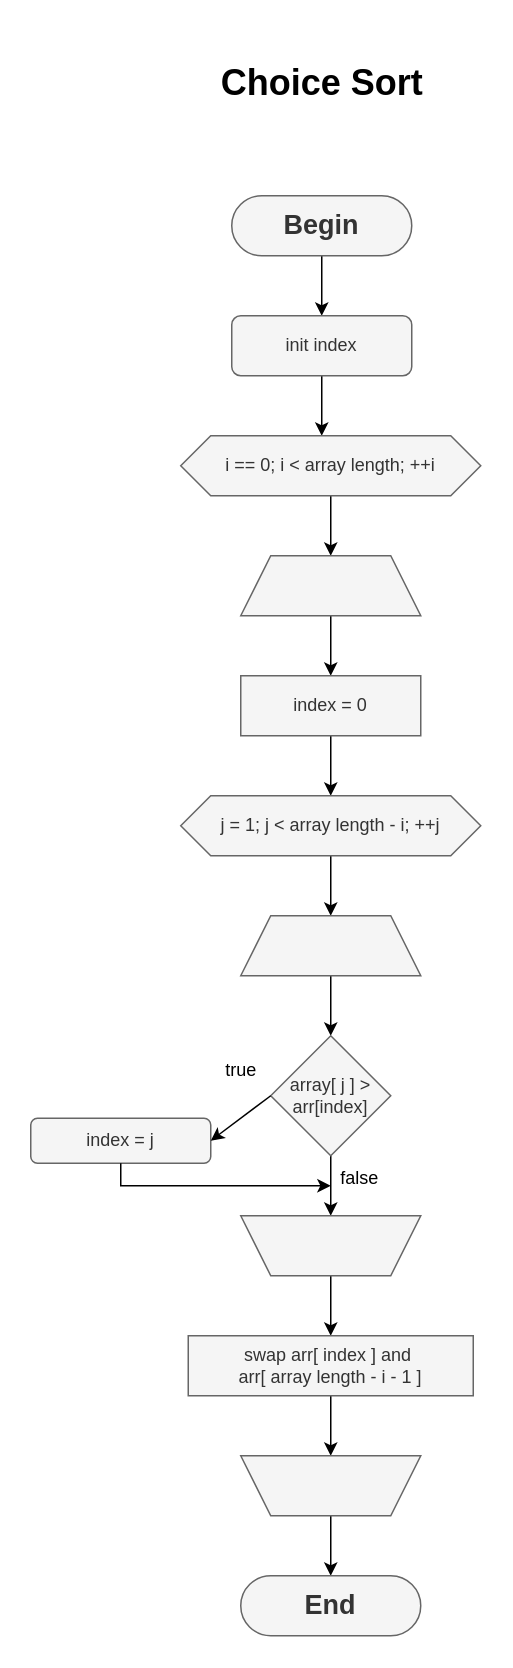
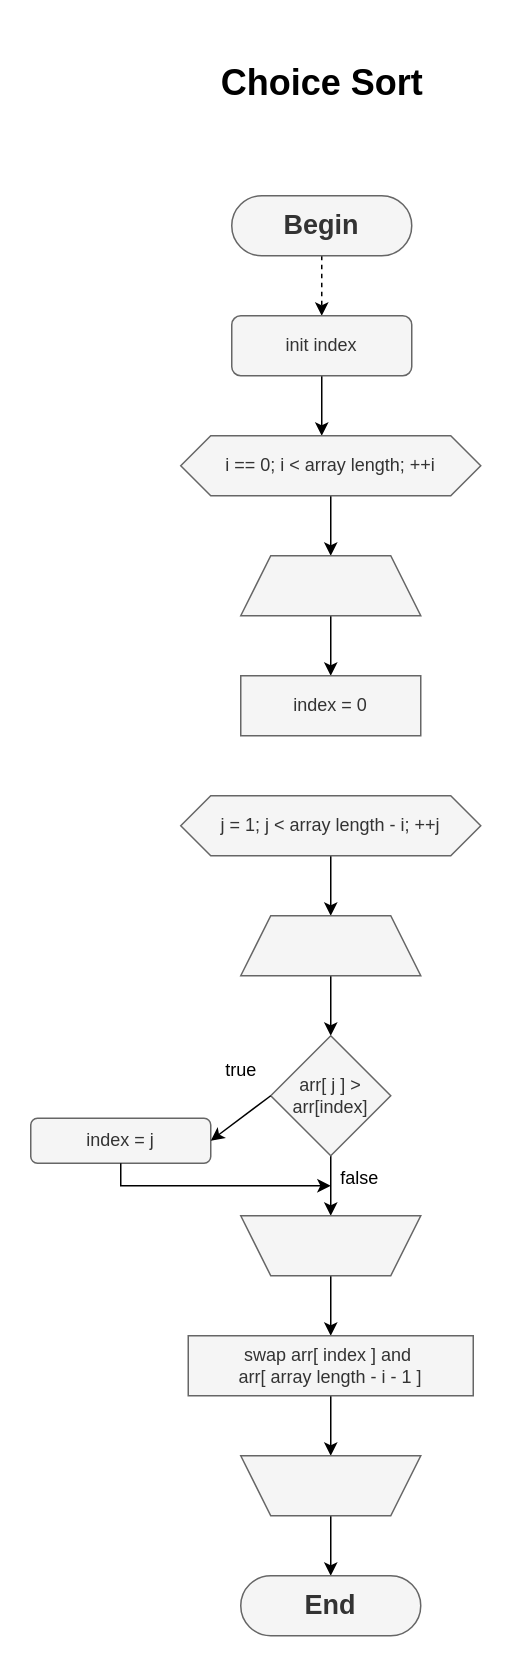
- <mxCell id="2" value="" style="edgeStyle=orthogonalEdgeStyle;rounded=0;orthogonalLoop=1;jettySize=auto;html=1;" parent="1" source="3" target="6" edge="1"><mxGeometry relative="1" as="geometry" /></mxCell>
+ <mxCell id="2" value="" style="edgeStyle=orthogonalEdgeStyle;rounded=0;orthogonalLoop=1;jettySize=auto;html=1;dashed=1;" parent="1" source="3" target="6" edge="1"><mxGeometry relative="1" as="geometry" /></mxCell>
- <mxCell id="11" value="" style="edgeStyle=orthogonalEdgeStyle;rounded=0;orthogonalLoop=1;jettySize=auto;html=1;" edge="1" parent="1" source="12" target="14"><mxGeometry relative="1" as="geometry" /></mxCell>
- <mxCell id="18" value="array[ j ] &amp;gt; arr[index]" style="rhombus;whiteSpace=wrap;html=1;fillColor=#f5f5f5;strokeColor=#666666;fontColor=#333333;" vertex="1" parent="1"><mxGeometry x="180" y="690" width="80" height="80" as="geometry" /></mxCell>
+ <mxCell id="18" value="arr[ j ] &amp;gt; arr[index]" style="rhombus;whiteSpace=wrap;html=1;fillColor=#f5f5f5;strokeColor=#666666;fontColor=#333333;" vertex="1" parent="1"><mxGeometry x="180" y="690" width="80" height="80" as="geometry" /></mxCell>
